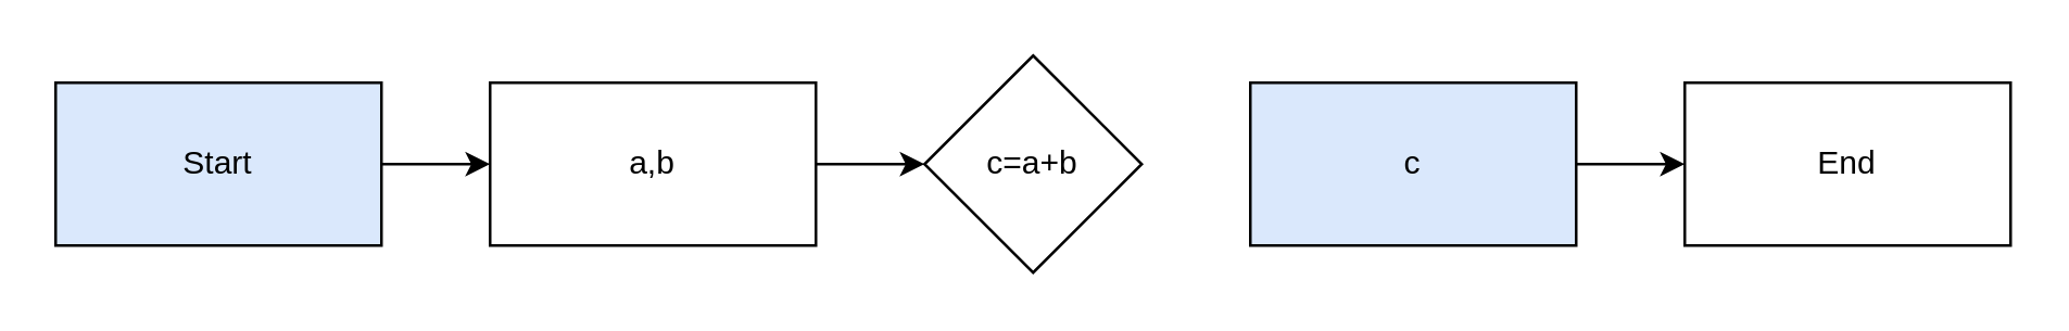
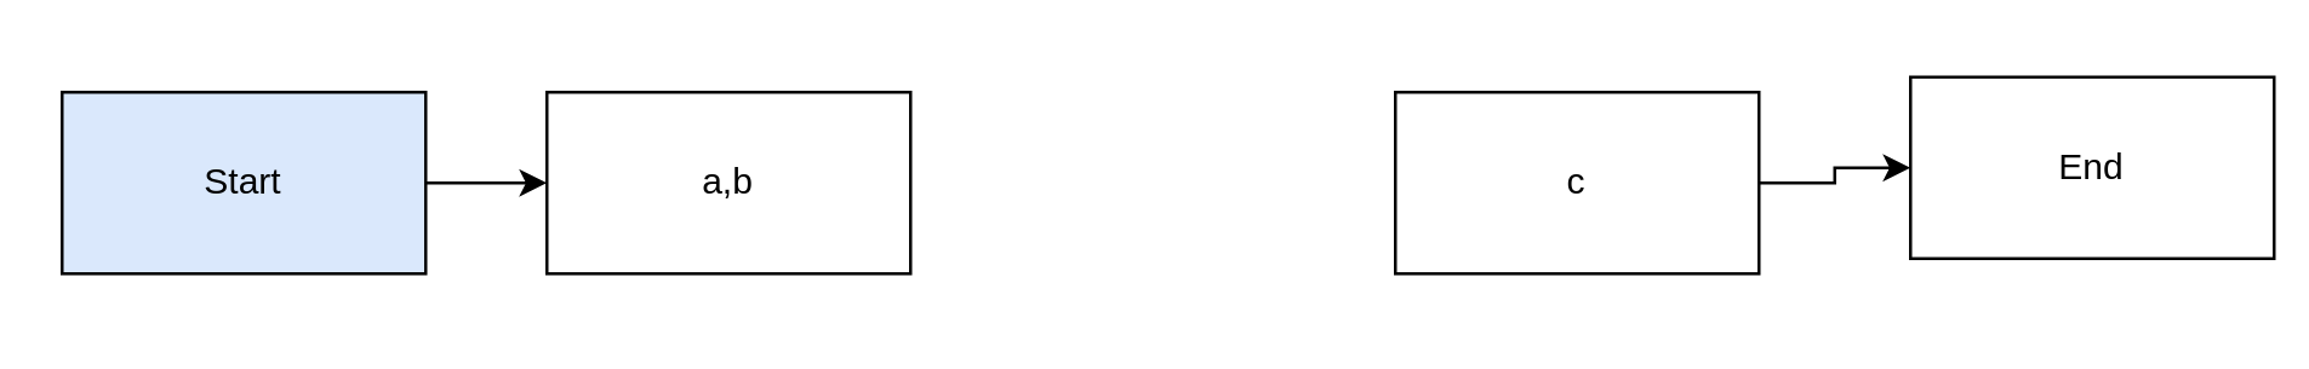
- <mxCell id="2" style="edgeStyle=orthogonalEdgeStyle;rounded=0;orthogonalLoop=1;jettySize=auto;html=1;exitX=1;exitY=0.5;exitDx=0;exitDy=0;entryX=0;entryY=0.5;entryDx=0;entryDy=0;" edge="1" parent="1" source="3" target="6"><mxGeometry relative="1" as="geometry" /></mxCell>
- <mxCell id="6" value="c=a+b" style="rhombus;whiteSpace=wrap;html=1;" vertex="1" parent="1"><mxGeometry x="340" y="20" width="80" height="80" as="geometry" /></mxCell>
- <mxCell id="8" value="c" style="rounded=0;whiteSpace=wrap;html=1;fillColor=#dae8fc;" vertex="1" parent="1"><mxGeometry x="460" y="30" width="120" height="60" as="geometry" /></mxCell>
+ <mxCell id="8" value="c" style="rounded=0;whiteSpace=wrap;html=1;" vertex="1" parent="1"><mxGeometry x="460" y="30" width="120" height="60" as="geometry" /></mxCell>
- <mxCell id="9" value="End" style="rounded=0;whiteSpace=wrap;html=1;" vertex="1" parent="1"><mxGeometry x="620" y="30" width="120" height="60" as="geometry" /></mxCell>
+ <mxCell id="9" value="End" style="rounded=0;whiteSpace=wrap;html=1;" vertex="1" parent="1"><mxGeometry x="630" y="25" width="120" height="60" as="geometry" /></mxCell>
